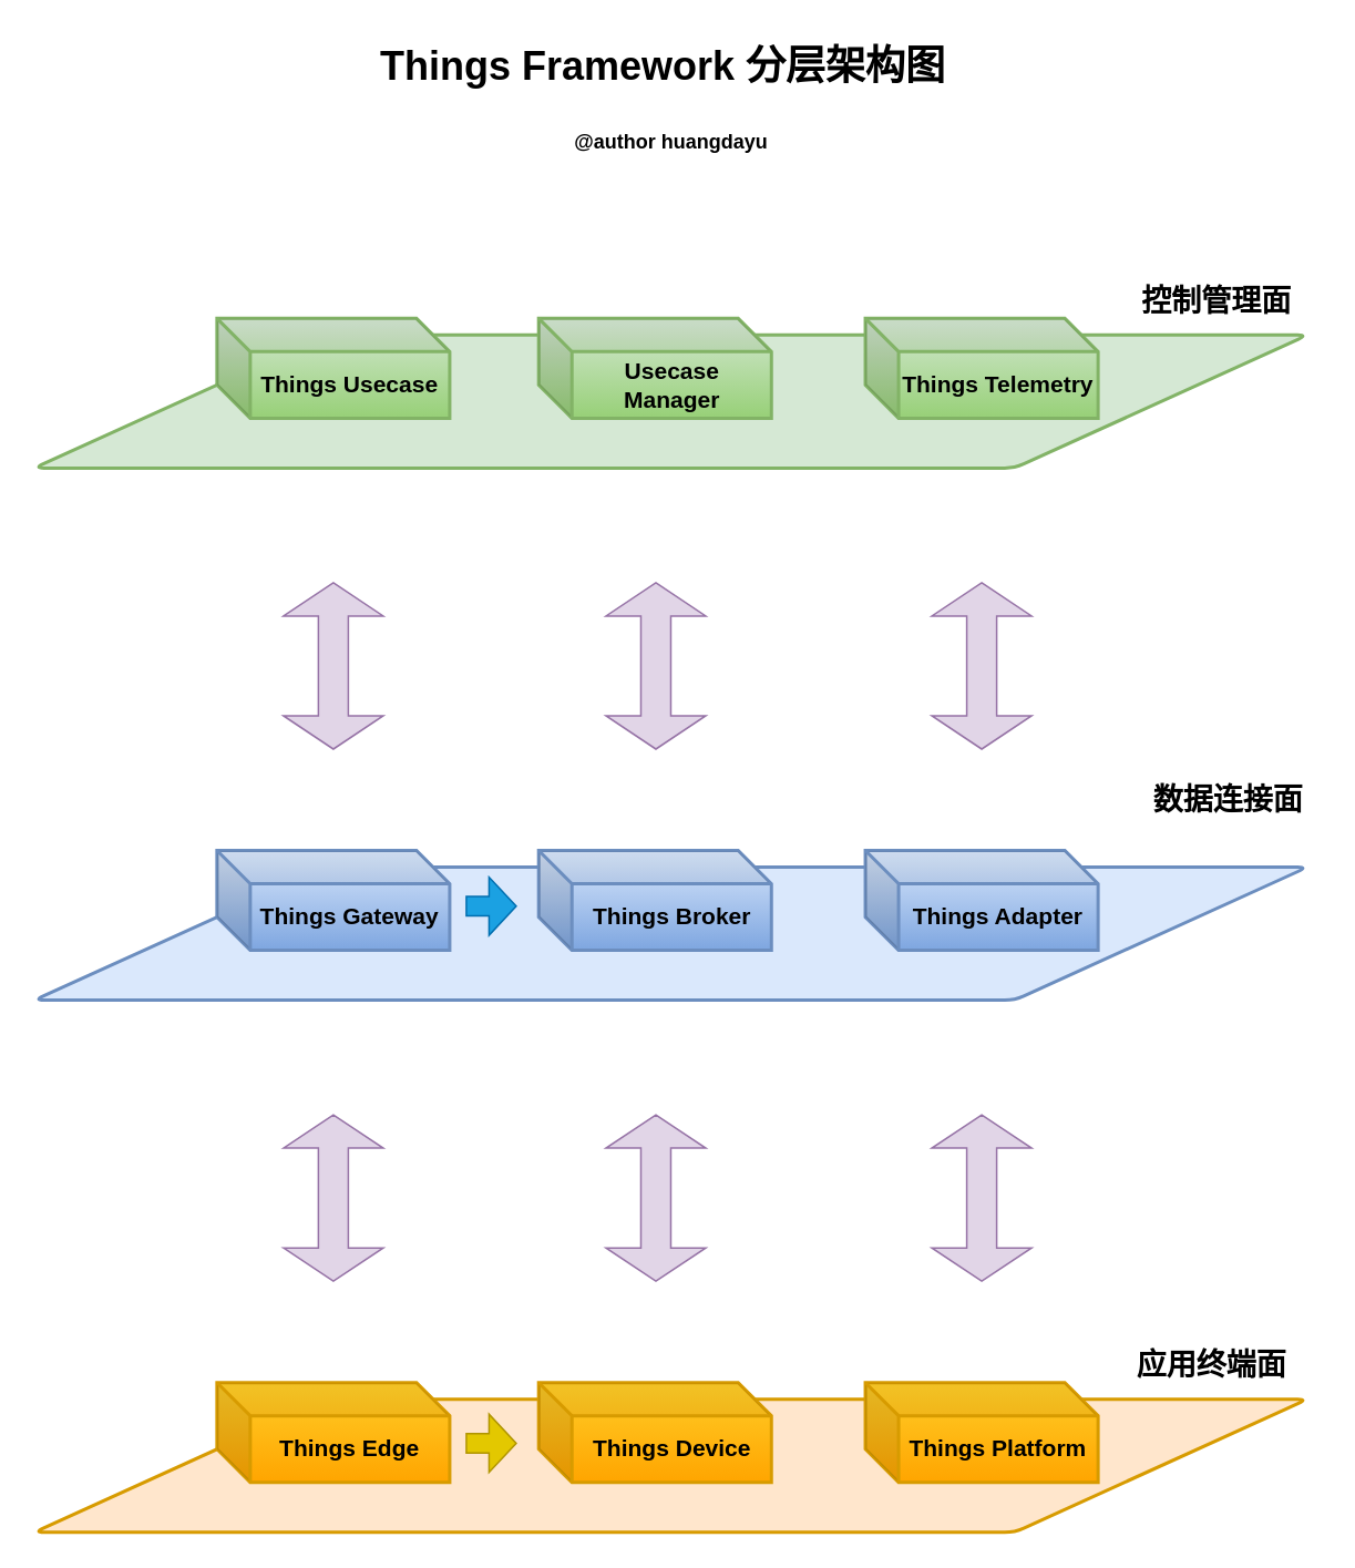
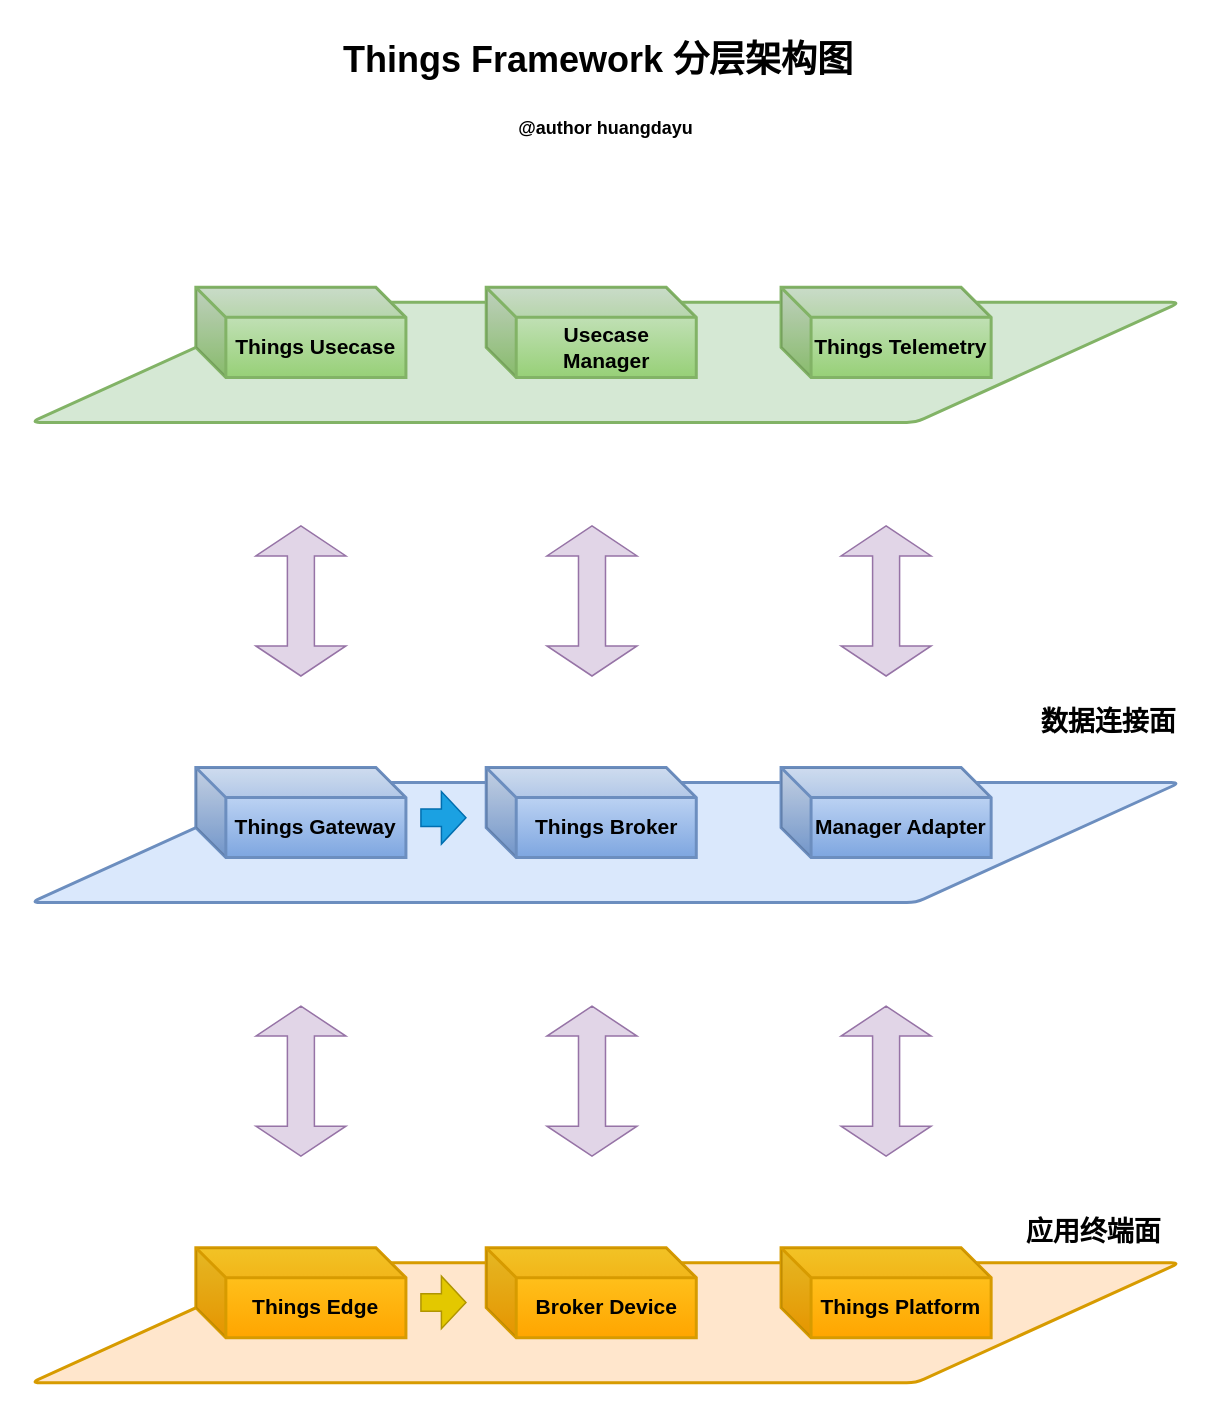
- <mxCell id="8" value="&lt;span style=&quot;font-size: 18px;&quot;&gt;&lt;b&gt;控制管理面&lt;/b&gt;&lt;/span&gt;" style="text;html=1;align=center;verticalAlign=middle;resizable=0;points=[];autosize=1;strokeColor=none;fillColor=none;" parent="1" vertex="1"><mxGeometry x="676" y="161" width="110" height="40" as="geometry" /></mxCell>
- <mxCell id="6" value="&lt;b&gt;&lt;font style=&quot;font-size: 14px;&quot;&gt;Things Adapter&lt;/font&gt;&lt;/b&gt;" style="shape=cube;whiteSpace=wrap;html=1;boundedLbl=1;backgroundOutline=1;darkOpacity=0.05;darkOpacity2=0.1;strokeWidth=2;fillColor=#dae8fc;gradientColor=#7ea6e0;strokeColor=#6c8ebf;" parent="1" vertex="1"><mxGeometry x="520" y="511" width="140" height="60" as="geometry" /></mxCell>
+ <mxCell id="6" value="&lt;b&gt;&lt;font style=&quot;font-size: 14px;&quot;&gt;Manager Adapter&lt;/font&gt;&lt;/b&gt;" style="shape=cube;whiteSpace=wrap;html=1;boundedLbl=1;backgroundOutline=1;darkOpacity=0.05;darkOpacity2=0.1;strokeWidth=2;fillColor=#dae8fc;gradientColor=#7ea6e0;strokeColor=#6c8ebf;" parent="1" vertex="1"><mxGeometry x="520" y="511" width="140" height="60" as="geometry" /></mxCell>
- <mxCell id="15" value="&lt;b&gt;&lt;font style=&quot;font-size: 14px;&quot;&gt;Things Device&lt;/font&gt;&lt;/b&gt;" style="shape=cube;whiteSpace=wrap;html=1;boundedLbl=1;backgroundOutline=1;darkOpacity=0.05;darkOpacity2=0.1;strokeWidth=2;fillColor=#ffcd28;strokeColor=#d79b00;gradientColor=#ffa500;" parent="1" vertex="1"><mxGeometry x="323.5" y="831" width="140" height="60" as="geometry" /></mxCell>
+ <mxCell id="15" value="&lt;b&gt;&lt;font style=&quot;font-size: 14px;&quot;&gt;Broker Device&lt;/font&gt;&lt;/b&gt;" style="shape=cube;whiteSpace=wrap;html=1;boundedLbl=1;backgroundOutline=1;darkOpacity=0.05;darkOpacity2=0.1;strokeWidth=2;fillColor=#ffcd28;strokeColor=#d79b00;gradientColor=#ffa500;" parent="1" vertex="1"><mxGeometry x="323.5" y="831" width="140" height="60" as="geometry" /></mxCell>
